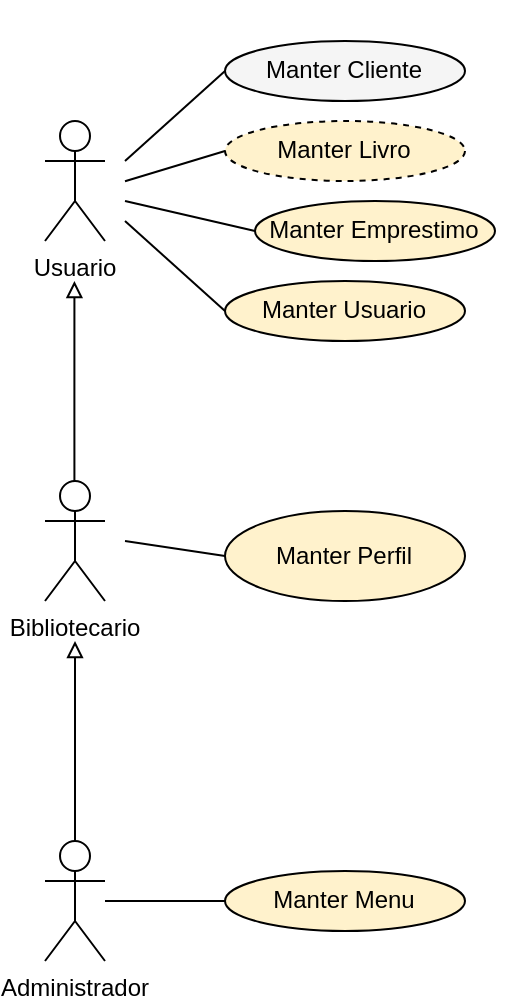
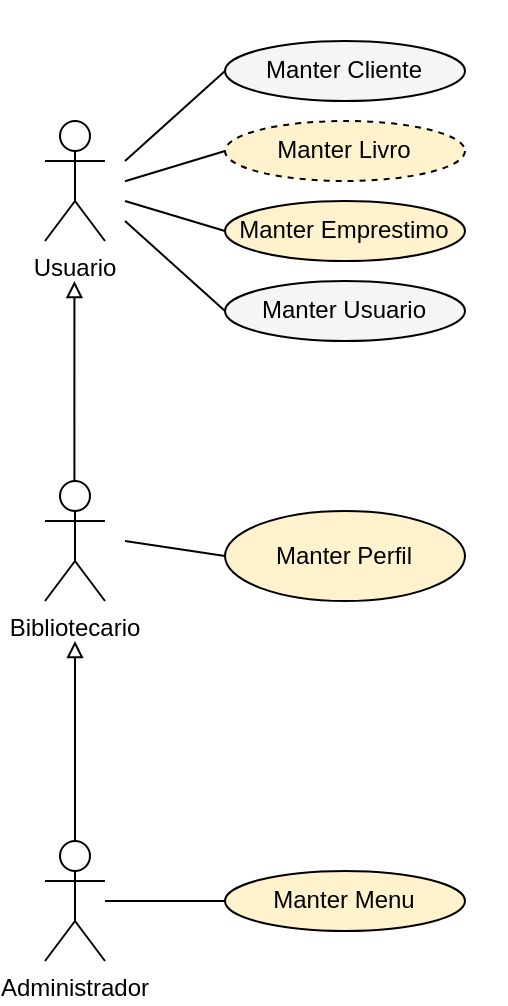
- <mxCell id="11" value="Manter Emprestimo" style="ellipse;whiteSpace=wrap;html=1;fillColor=#fff2cc;" parent="1" vertex="1"><mxGeometry x="125" y="100" width="120" height="30" as="geometry" /></mxCell>
+ <mxCell id="11" value="Manter Emprestimo" style="ellipse;whiteSpace=wrap;html=1;fillColor=#fff2cc;" parent="1" vertex="1"><mxGeometry x="110" y="100" width="120" height="30" as="geometry" /></mxCell>
- <mxCell id="18" value="Manter Usuario" style="ellipse;whiteSpace=wrap;html=1;fillColor=#fff2cc;" parent="1" vertex="1"><mxGeometry x="110" y="140" width="120" height="30" as="geometry" /></mxCell>
+ <mxCell id="18" value="Manter Usuario" style="ellipse;whiteSpace=wrap;html=1;fillColor=#f5f5f5;" parent="1" vertex="1"><mxGeometry x="110" y="140" width="120" height="30" as="geometry" /></mxCell>
